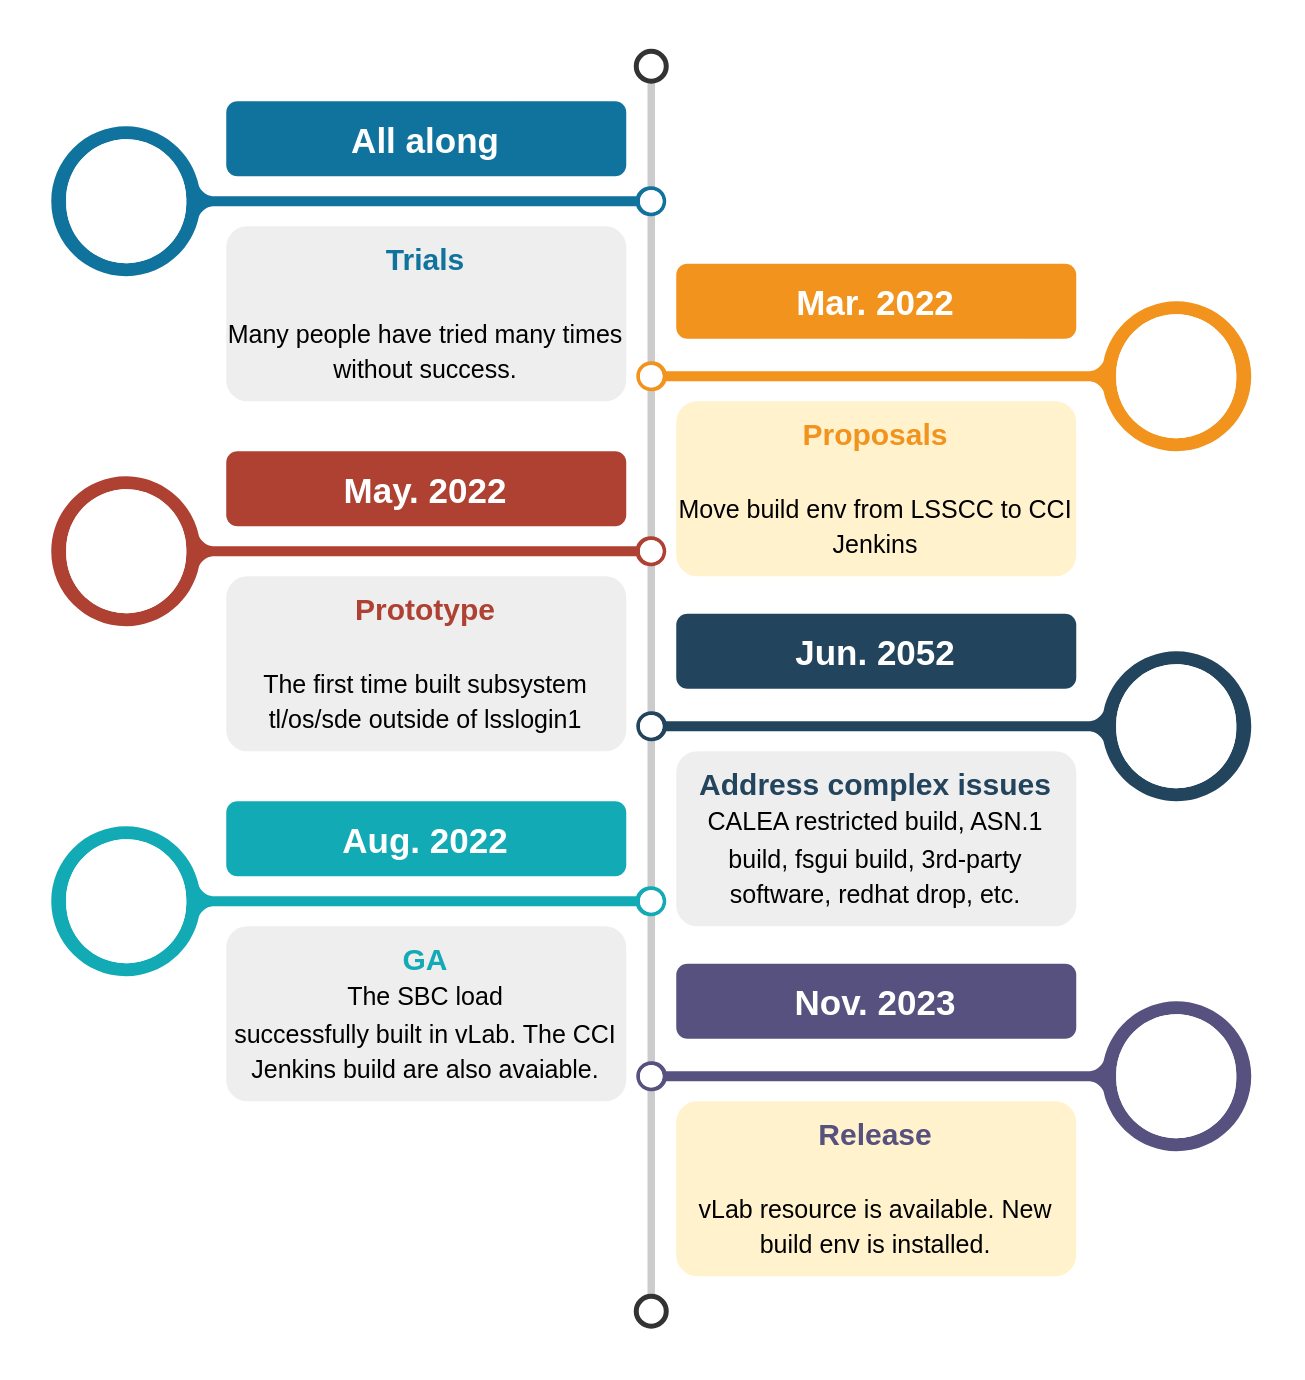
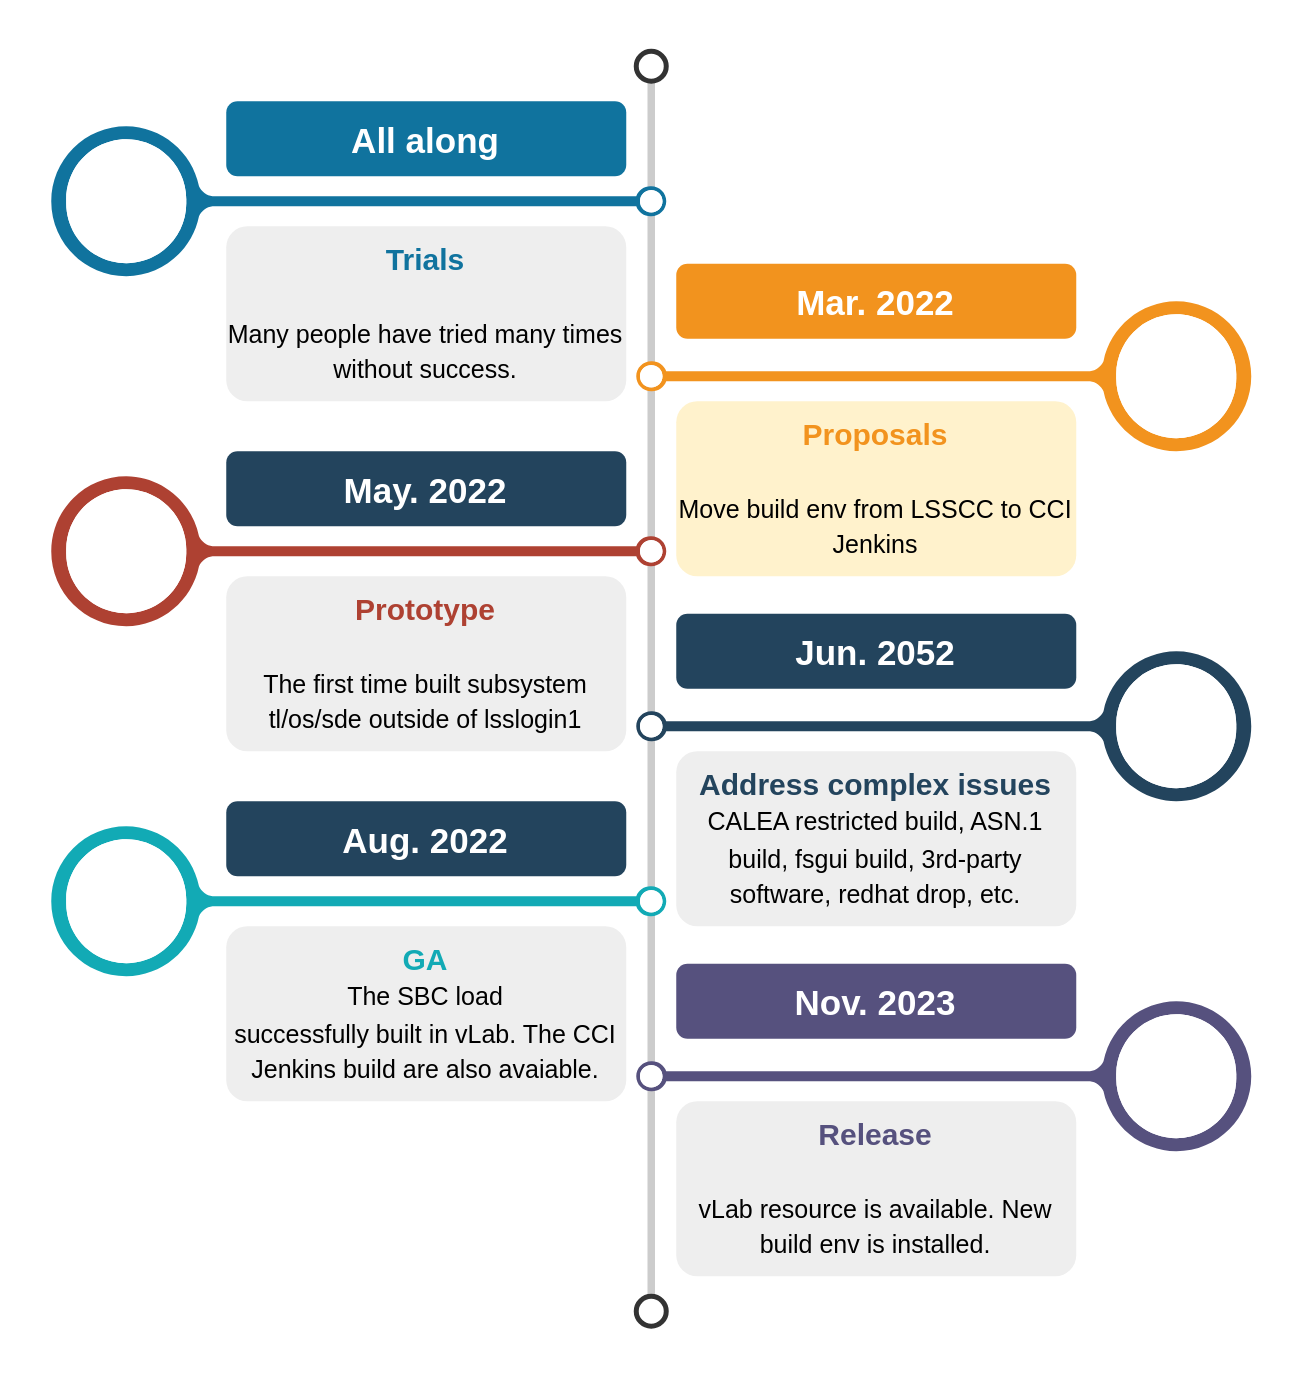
- <mxCell id="13" value="May. 2022" style="fillColor=#AE4132;strokecolor=none;rounded=1;fontColor=#FFFFFF;strokeColor=none;fontStyle=1;fontSize=14;" parent="1" vertex="1"><mxGeometry x="90" y="180" width="160" height="30" as="geometry" /></mxCell>
+ <mxCell id="13" value="May. 2022" style="fillColor=#23445d;strokecolor=none;rounded=1;fontColor=#FFFFFF;strokeColor=none;fontStyle=1;fontSize=14;" parent="1" vertex="1"><mxGeometry x="90" y="180" width="160" height="30" as="geometry" /></mxCell>
- <mxCell id="15" value="Aug. 2022" style="fillColor=#12AAB5;strokecolor=none;rounded=1;fontColor=#FFFFFF;strokeColor=none;fontStyle=1;fontSize=14;" parent="1" vertex="1"><mxGeometry x="90" y="320" width="160" height="30" as="geometry" /></mxCell>
+ <mxCell id="15" value="Aug. 2022" style="fillColor=#23445d;strokecolor=none;rounded=1;fontColor=#FFFFFF;strokeColor=none;fontStyle=1;fontSize=14;" parent="1" vertex="1"><mxGeometry x="90" y="320" width="160" height="30" as="geometry" /></mxCell>
- <mxCell id="22" value="&lt;font style=&quot;font-size: 10px&quot;&gt;&lt;font style=&quot;font-size: 12px&quot; color=&quot;#56517E&quot;&gt;&lt;b&gt;Release&lt;/b&gt;&lt;/font&gt;&lt;br&gt;&lt;br&gt;&lt;font size=&quot;1&quot;&gt;vLab resource is&amp;nbsp;&lt;/font&gt;&lt;/font&gt;&lt;font size=&quot;1&quot;&gt;available. New build env is installed.&lt;/font&gt;" style="rounded=1;strokeColor=none;fillColor=#fff2cc;align=center;arcSize=12;verticalAlign=top;whiteSpace=wrap;html=1;fontSize=12;" parent="1" vertex="1"><mxGeometry x="270" y="440" width="160" height="70" as="geometry" /></mxCell>
+ <mxCell id="22" value="&lt;font style=&quot;font-size: 10px&quot;&gt;&lt;font style=&quot;font-size: 12px&quot; color=&quot;#56517E&quot;&gt;&lt;b&gt;Release&lt;/b&gt;&lt;/font&gt;&lt;br&gt;&lt;br&gt;&lt;font size=&quot;1&quot;&gt;vLab resource is&amp;nbsp;&lt;/font&gt;&lt;/font&gt;&lt;font size=&quot;1&quot;&gt;available. New build env is installed.&lt;/font&gt;" style="rounded=1;strokeColor=none;fillColor=#EEEEEE;align=center;arcSize=12;verticalAlign=top;whiteSpace=wrap;html=1;fontSize=12;" parent="1" vertex="1"><mxGeometry x="270" y="440" width="160" height="70" as="geometry" /></mxCell>
